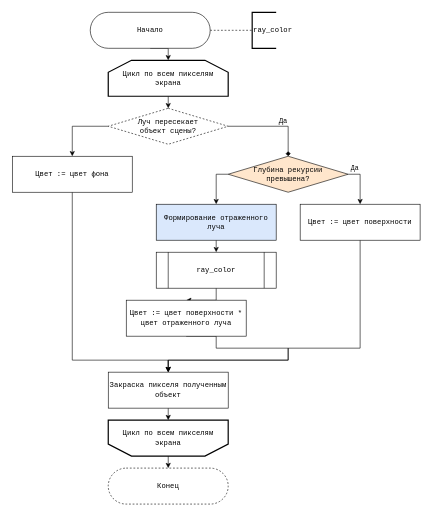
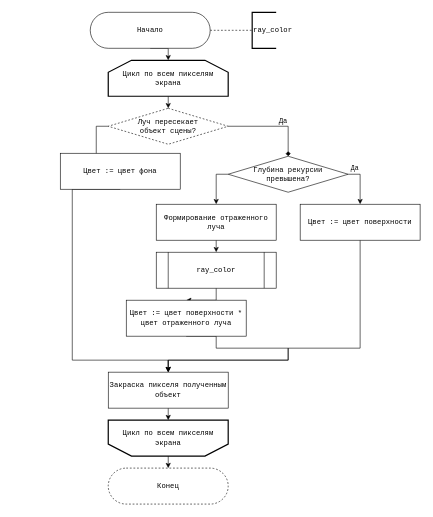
- <mxCell id="15" value="&lt;font face=&quot;Courier New&quot;&gt;Цвет := цвет фона&lt;/font&gt;" style="rounded=0;whiteSpace=wrap;html=1;" parent="1" vertex="1"><mxGeometry x="20" y="260" width="200" height="60" as="geometry" /></mxCell>
+ <mxCell id="15" value="&lt;font face=&quot;Courier New&quot;&gt;Цвет := цвет фона&lt;/font&gt;" style="rounded=0;whiteSpace=wrap;html=1;" parent="1" vertex="1"><mxGeometry x="100" y="255" width="200" height="60" as="geometry" /></mxCell>
- <mxCell id="22" value="&lt;div&gt;&lt;font face=&quot;Courier New&quot;&gt;Глубина рекурсии&lt;/font&gt;&lt;/div&gt;&lt;div&gt;&lt;font face=&quot;Courier New&quot;&gt;превышена?&lt;/font&gt;&lt;/div&gt;" style="rhombus;whiteSpace=wrap;html=1;fillColor=#ffe6cc;" parent="1" vertex="1"><mxGeometry x="380" y="260" width="200" height="60" as="geometry" /></mxCell>
+ <mxCell id="22" value="&lt;div&gt;&lt;font face=&quot;Courier New&quot;&gt;Глубина рекурсии&lt;/font&gt;&lt;/div&gt;&lt;div&gt;&lt;font face=&quot;Courier New&quot;&gt;превышена?&lt;/font&gt;&lt;/div&gt;" style="rhombus;whiteSpace=wrap;html=1;" parent="1" vertex="1"><mxGeometry x="380" y="260" width="200" height="60" as="geometry" /></mxCell>
- <mxCell id="24" value="&lt;font face=&quot;Courier New&quot;&gt;Формирование отраженного луча&lt;/font&gt;" style="rounded=0;whiteSpace=wrap;html=1;fillColor=#dae8fc;" parent="1" vertex="1"><mxGeometry x="260" y="340" width="200" height="60" as="geometry" /></mxCell>
+ <mxCell id="24" value="&lt;font face=&quot;Courier New&quot;&gt;Формирование отраженного луча&lt;/font&gt;" style="rounded=0;whiteSpace=wrap;html=1;" parent="1" vertex="1"><mxGeometry x="260" y="340" width="200" height="60" as="geometry" /></mxCell>
